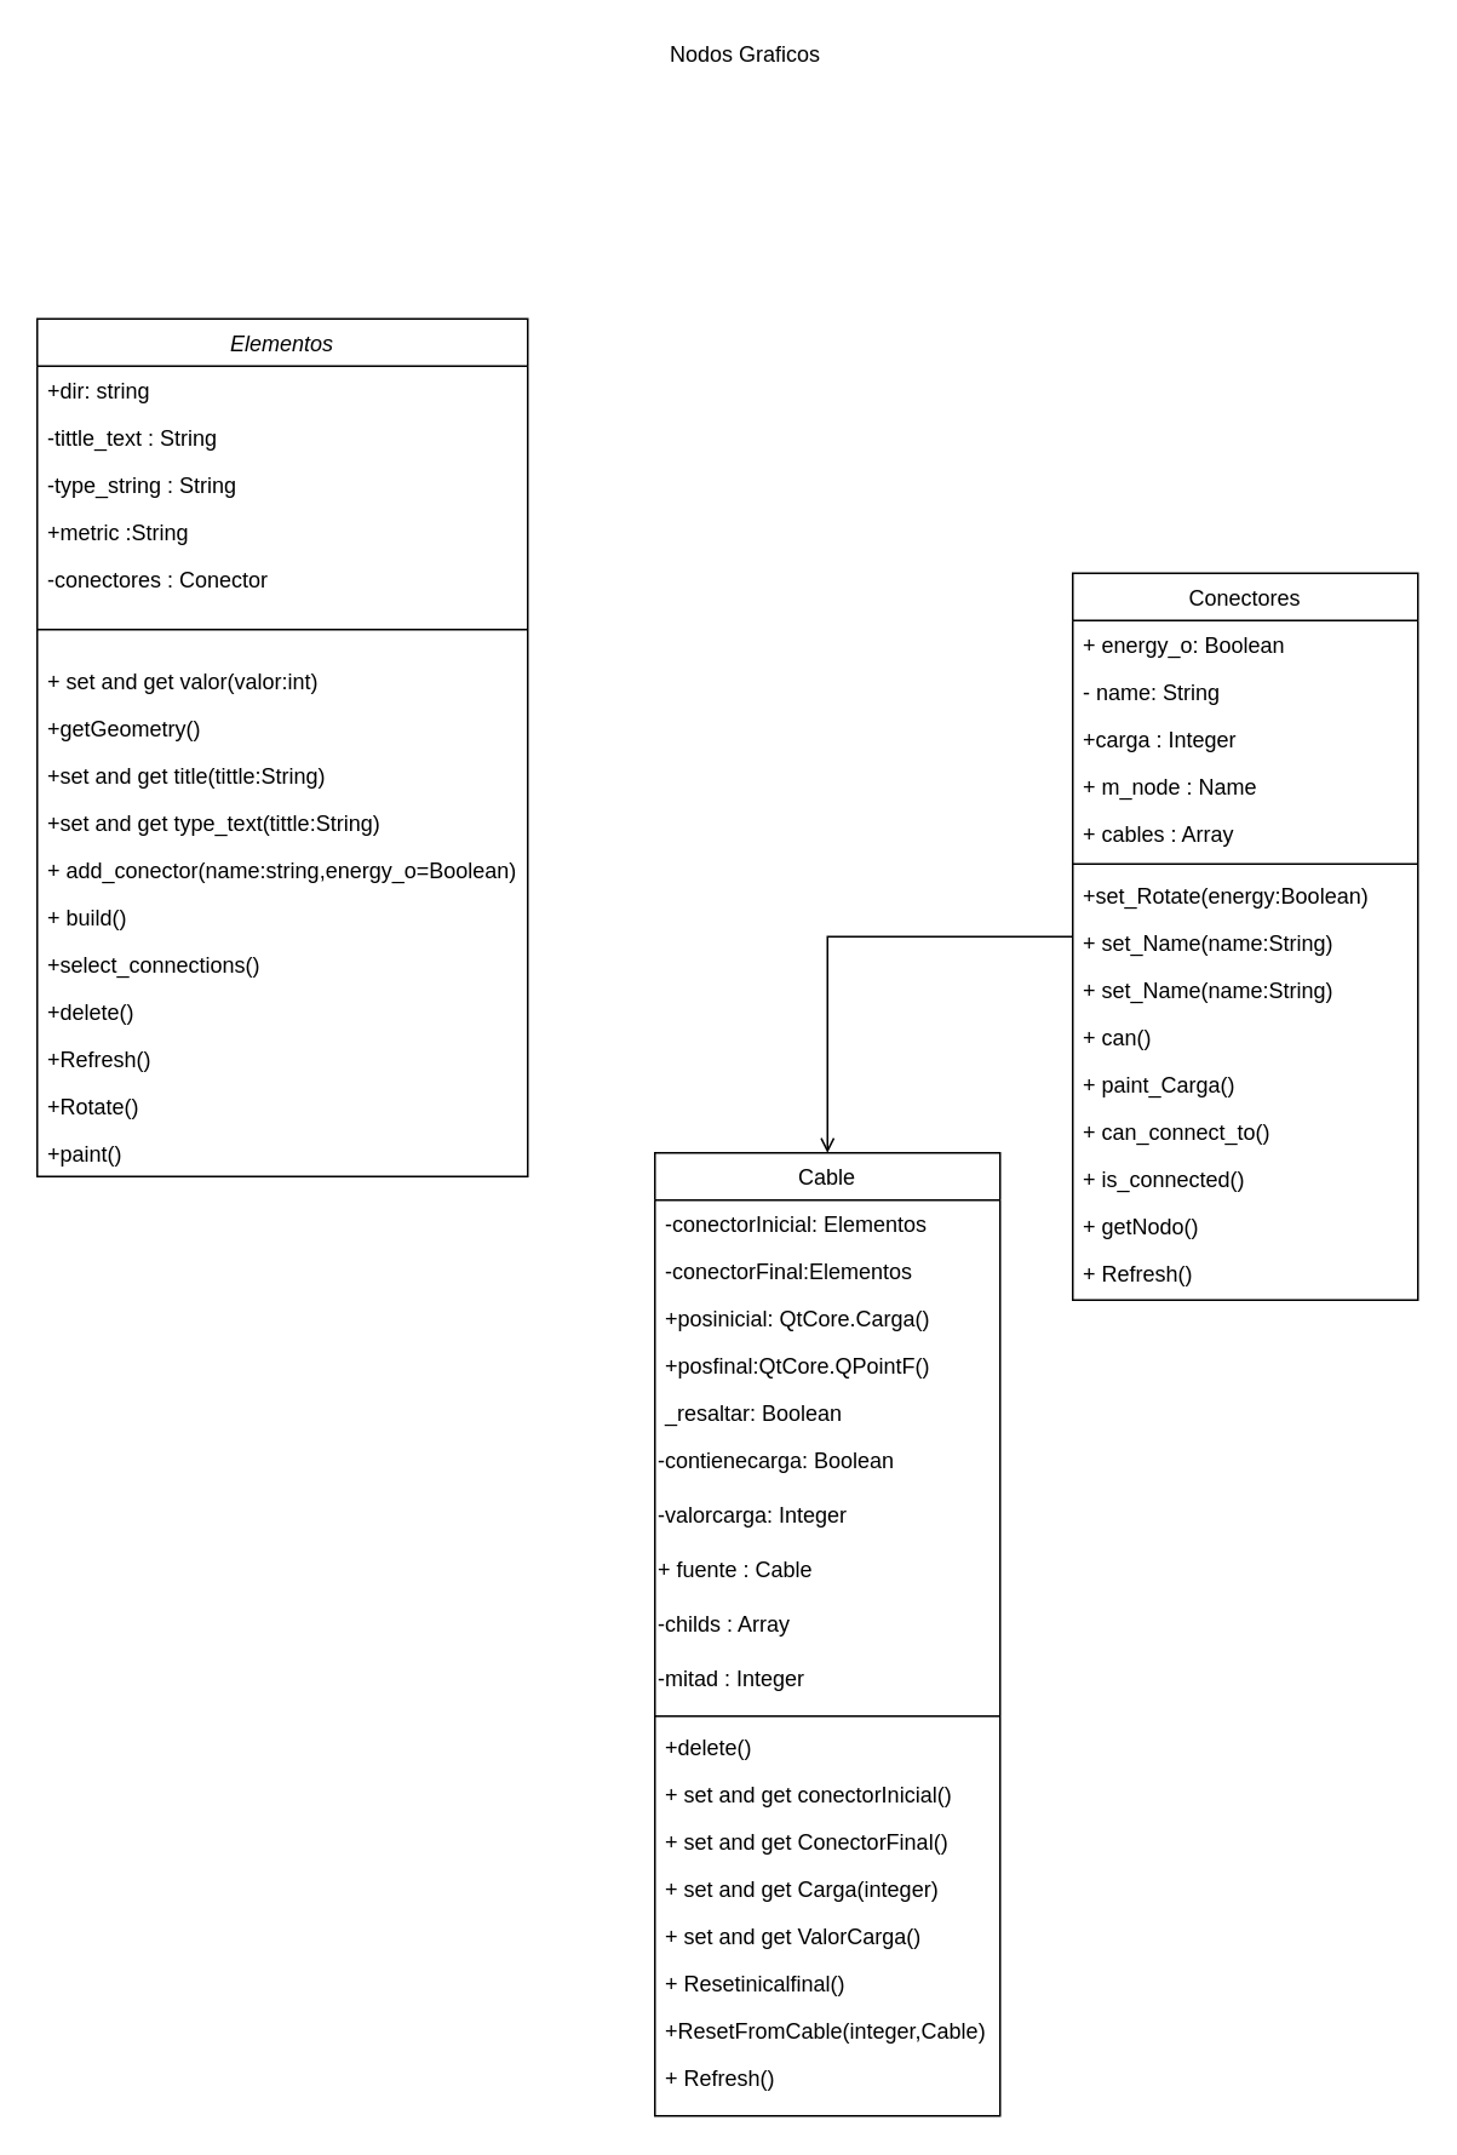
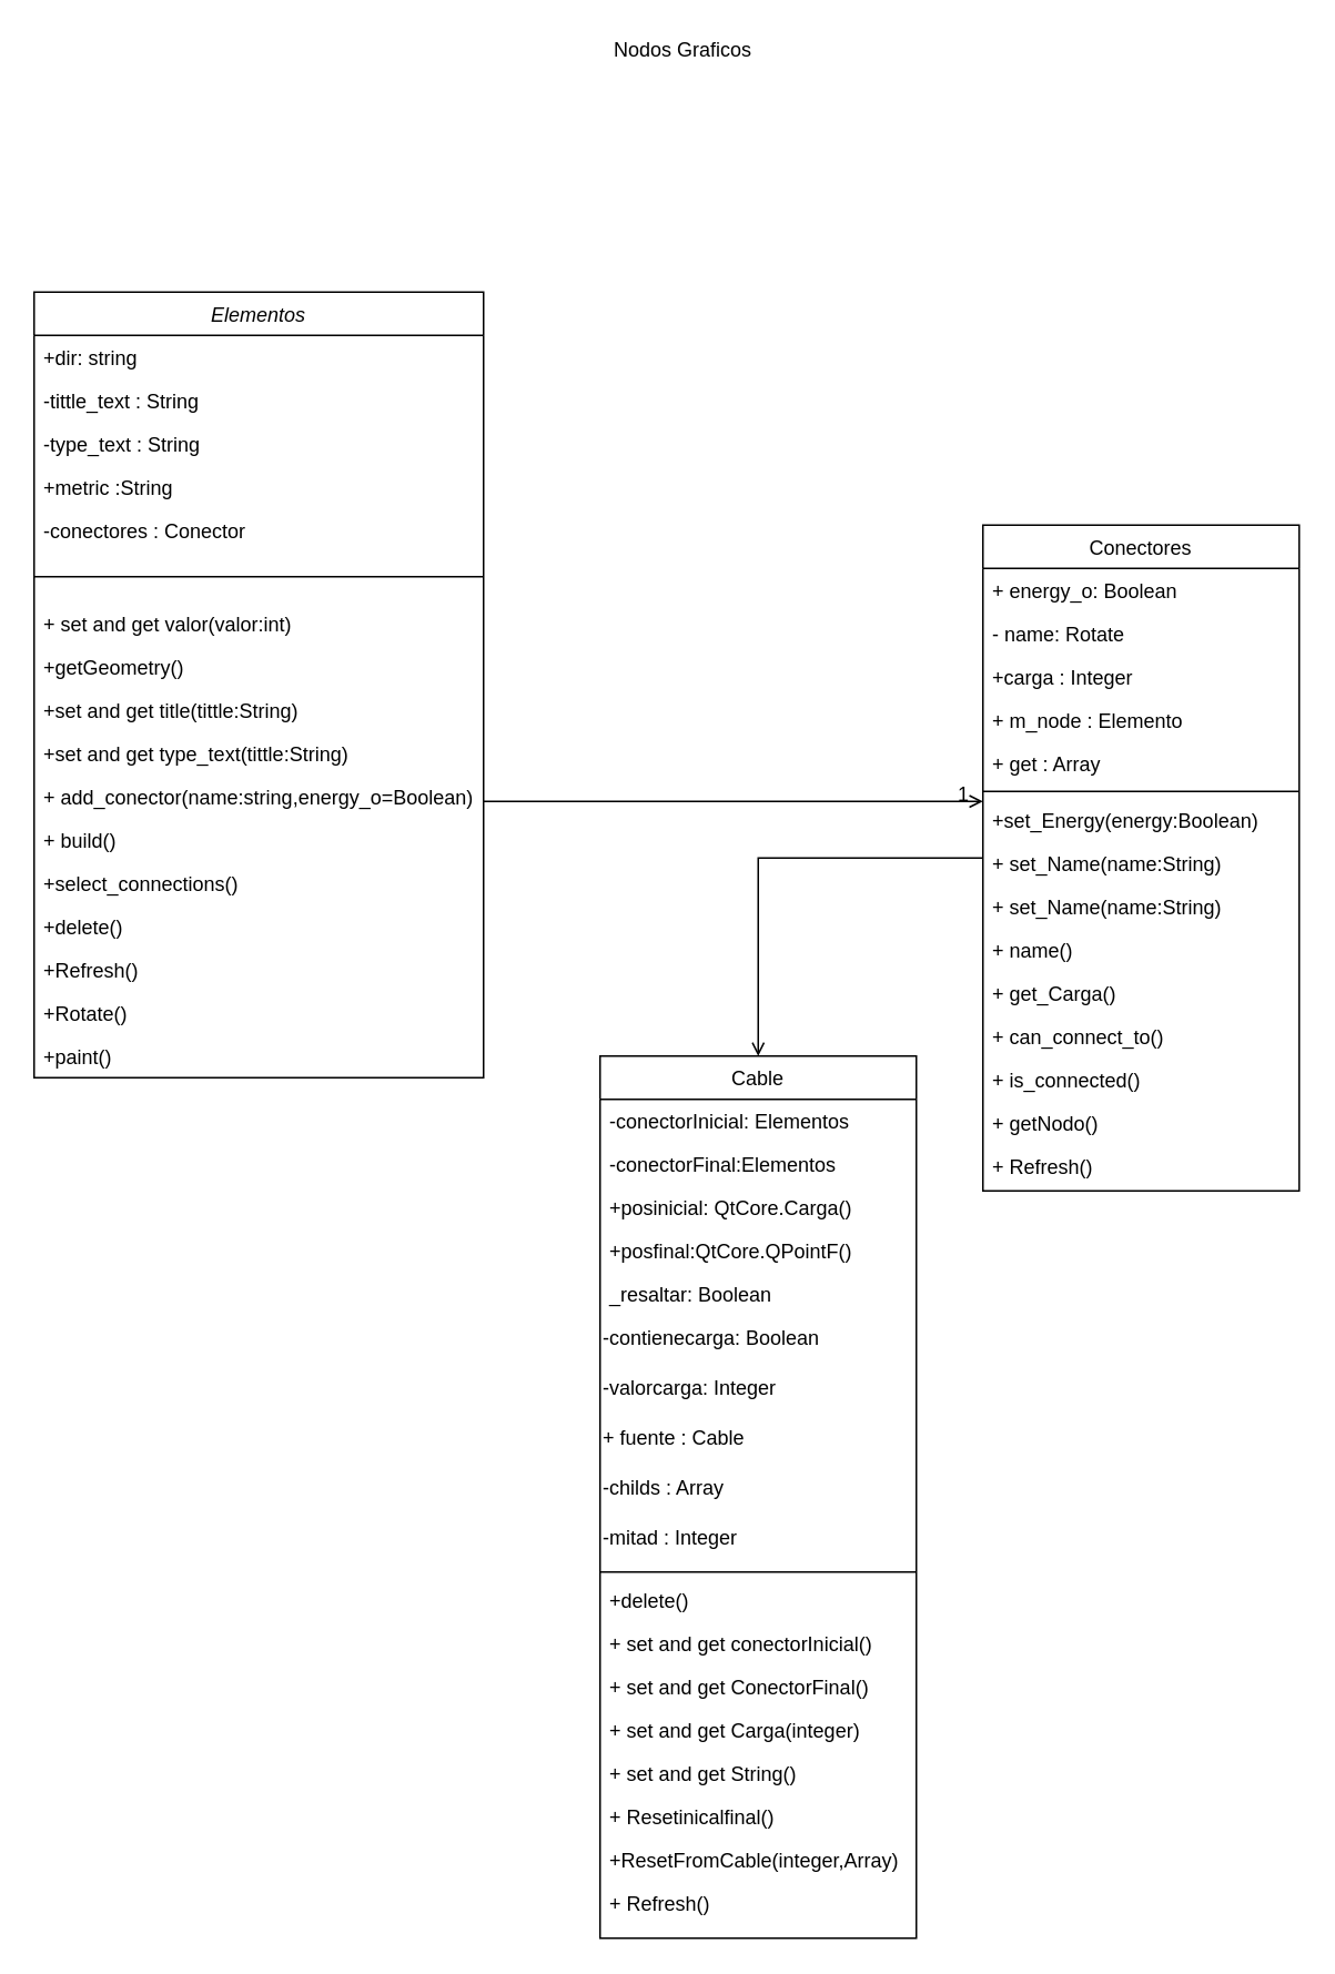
- <mxCell id="5" value="-type_string : String" style="text;align=left;verticalAlign=top;spacingLeft=4;spacingRight=4;overflow=hidden;rotatable=0;points=[[0,0.5],[1,0.5]];portConstraint=eastwest;rounded=0;shadow=0;html=0;" parent="2" vertex="1"><mxGeometry y="78" width="270" height="26" as="geometry" /></mxCell>
+ <mxCell id="5" value="-type_text : String" style="text;align=left;verticalAlign=top;spacingLeft=4;spacingRight=4;overflow=hidden;rotatable=0;points=[[0,0.5],[1,0.5]];portConstraint=eastwest;rounded=0;shadow=0;html=0;" parent="2" vertex="1"><mxGeometry y="78" width="270" height="26" as="geometry" /></mxCell>
- <mxCell id="23" value="- name: String&#10;" style="text;align=left;verticalAlign=top;spacingLeft=4;spacingRight=4;overflow=hidden;rotatable=0;points=[[0,0.5],[1,0.5]];portConstraint=eastwest;rounded=0;shadow=0;html=0;" vertex="1" parent="21"><mxGeometry y="52" width="190" height="26" as="geometry" /></mxCell>
+ <mxCell id="23" value="- name: Rotate&#10;" style="text;align=left;verticalAlign=top;spacingLeft=4;spacingRight=4;overflow=hidden;rotatable=0;points=[[0,0.5],[1,0.5]];portConstraint=eastwest;rounded=0;shadow=0;html=0;" vertex="1" parent="21"><mxGeometry y="52" width="190" height="26" as="geometry" /></mxCell>
- <mxCell id="25" value="+ m_node : Name" style="text;align=left;verticalAlign=top;spacingLeft=4;spacingRight=4;overflow=hidden;rotatable=0;points=[[0,0.5],[1,0.5]];portConstraint=eastwest;rounded=0;shadow=0;html=0;" vertex="1" parent="21"><mxGeometry y="104" width="190" height="26" as="geometry" /></mxCell>
+ <mxCell id="25" value="+ m_node : Elemento" style="text;align=left;verticalAlign=top;spacingLeft=4;spacingRight=4;overflow=hidden;rotatable=0;points=[[0,0.5],[1,0.5]];portConstraint=eastwest;rounded=0;shadow=0;html=0;" vertex="1" parent="21"><mxGeometry y="104" width="190" height="26" as="geometry" /></mxCell>
- <mxCell id="26" value="+ cables : Array" style="text;align=left;verticalAlign=top;spacingLeft=4;spacingRight=4;overflow=hidden;rotatable=0;points=[[0,0.5],[1,0.5]];portConstraint=eastwest;rounded=0;shadow=0;html=0;" vertex="1" parent="21"><mxGeometry y="130" width="190" height="26" as="geometry" /></mxCell>
+ <mxCell id="26" value="+ get : Array" style="text;align=left;verticalAlign=top;spacingLeft=4;spacingRight=4;overflow=hidden;rotatable=0;points=[[0,0.5],[1,0.5]];portConstraint=eastwest;rounded=0;shadow=0;html=0;" vertex="1" parent="21"><mxGeometry y="130" width="190" height="26" as="geometry" /></mxCell>
+ <mxCell id="37" value="" style="endArrow=open;shadow=0;strokeWidth=1;rounded=0;endFill=1;edgeStyle=elbowEdgeStyle;elbow=vertical;" parent="1" source="2" target="21" edge="1"><mxGeometry x="0.5" y="41" relative="1" as="geometry"><mxPoint x="360" y="187" as="sourcePoint" /><mxPoint x="520" y="187" as="targetPoint" /><mxPoint x="-40" y="32" as="offset" /></mxGeometry></mxCell>
+ <mxCell id="38" value="1" style="resizable=0;align=right;verticalAlign=bottom;labelBackgroundColor=none;fontSize=12;" parent="37" connectable="0" vertex="1"><mxGeometry x="1" relative="1" as="geometry"><mxPoint x="-7" y="4" as="offset" /></mxGeometry></mxCell>
- <mxCell id="28" value="+set_Rotate(energy:Boolean)" style="text;align=left;verticalAlign=top;spacingLeft=4;spacingRight=4;overflow=hidden;rotatable=0;points=[[0,0.5],[1,0.5]];portConstraint=eastwest;rounded=0;shadow=0;html=0;" vertex="1" parent="21"><mxGeometry y="164" width="190" height="26" as="geometry" /></mxCell>
+ <mxCell id="28" value="+set_Energy(energy:Boolean)" style="text;align=left;verticalAlign=top;spacingLeft=4;spacingRight=4;overflow=hidden;rotatable=0;points=[[0,0.5],[1,0.5]];portConstraint=eastwest;rounded=0;shadow=0;html=0;" vertex="1" parent="21"><mxGeometry y="164" width="190" height="26" as="geometry" /></mxCell>
- <mxCell id="31" value="+ can()&#10;" style="text;align=left;verticalAlign=top;spacingLeft=4;spacingRight=4;overflow=hidden;rotatable=0;points=[[0,0.5],[1,0.5]];portConstraint=eastwest;rounded=0;shadow=0;html=0;" vertex="1" parent="21"><mxGeometry y="242" width="190" height="26" as="geometry" /></mxCell>
+ <mxCell id="31" value="+ name()&#10;" style="text;align=left;verticalAlign=top;spacingLeft=4;spacingRight=4;overflow=hidden;rotatable=0;points=[[0,0.5],[1,0.5]];portConstraint=eastwest;rounded=0;shadow=0;html=0;" vertex="1" parent="21"><mxGeometry y="242" width="190" height="26" as="geometry" /></mxCell>
- <mxCell id="32" value="+ paint_Carga()" style="text;align=left;verticalAlign=top;spacingLeft=4;spacingRight=4;overflow=hidden;rotatable=0;points=[[0,0.5],[1,0.5]];portConstraint=eastwest;rounded=0;shadow=0;html=0;" vertex="1" parent="21"><mxGeometry y="268" width="190" height="26" as="geometry" /></mxCell>
+ <mxCell id="32" value="+ get_Carga()" style="text;align=left;verticalAlign=top;spacingLeft=4;spacingRight=4;overflow=hidden;rotatable=0;points=[[0,0.5],[1,0.5]];portConstraint=eastwest;rounded=0;shadow=0;html=0;" vertex="1" parent="21"><mxGeometry y="268" width="190" height="26" as="geometry" /></mxCell>
- <mxCell id="55" value="+ set and get ValorCarga()" style="text;align=left;verticalAlign=top;spacingLeft=4;spacingRight=4;overflow=hidden;rotatable=0;points=[[0,0.5],[1,0.5]];portConstraint=eastwest;rounded=0;shadow=0;html=0;" vertex="1" parent="39"><mxGeometry y="418" width="190" height="26" as="geometry" /></mxCell>
+ <mxCell id="55" value="+ set and get String()" style="text;align=left;verticalAlign=top;spacingLeft=4;spacingRight=4;overflow=hidden;rotatable=0;points=[[0,0.5],[1,0.5]];portConstraint=eastwest;rounded=0;shadow=0;html=0;" vertex="1" parent="39"><mxGeometry y="418" width="190" height="26" as="geometry" /></mxCell>
- <mxCell id="57" value="+ResetFromCable(integer,Cable)" style="text;align=left;verticalAlign=top;spacingLeft=4;spacingRight=4;overflow=hidden;rotatable=0;points=[[0,0.5],[1,0.5]];portConstraint=eastwest;rounded=0;shadow=0;html=0;" vertex="1" parent="39"><mxGeometry y="470" width="190" height="26" as="geometry" /></mxCell>
+ <mxCell id="57" value="+ResetFromCable(integer,Array)" style="text;align=left;verticalAlign=top;spacingLeft=4;spacingRight=4;overflow=hidden;rotatable=0;points=[[0,0.5],[1,0.5]];portConstraint=eastwest;rounded=0;shadow=0;html=0;" vertex="1" parent="39"><mxGeometry y="470" width="190" height="26" as="geometry" /></mxCell>
